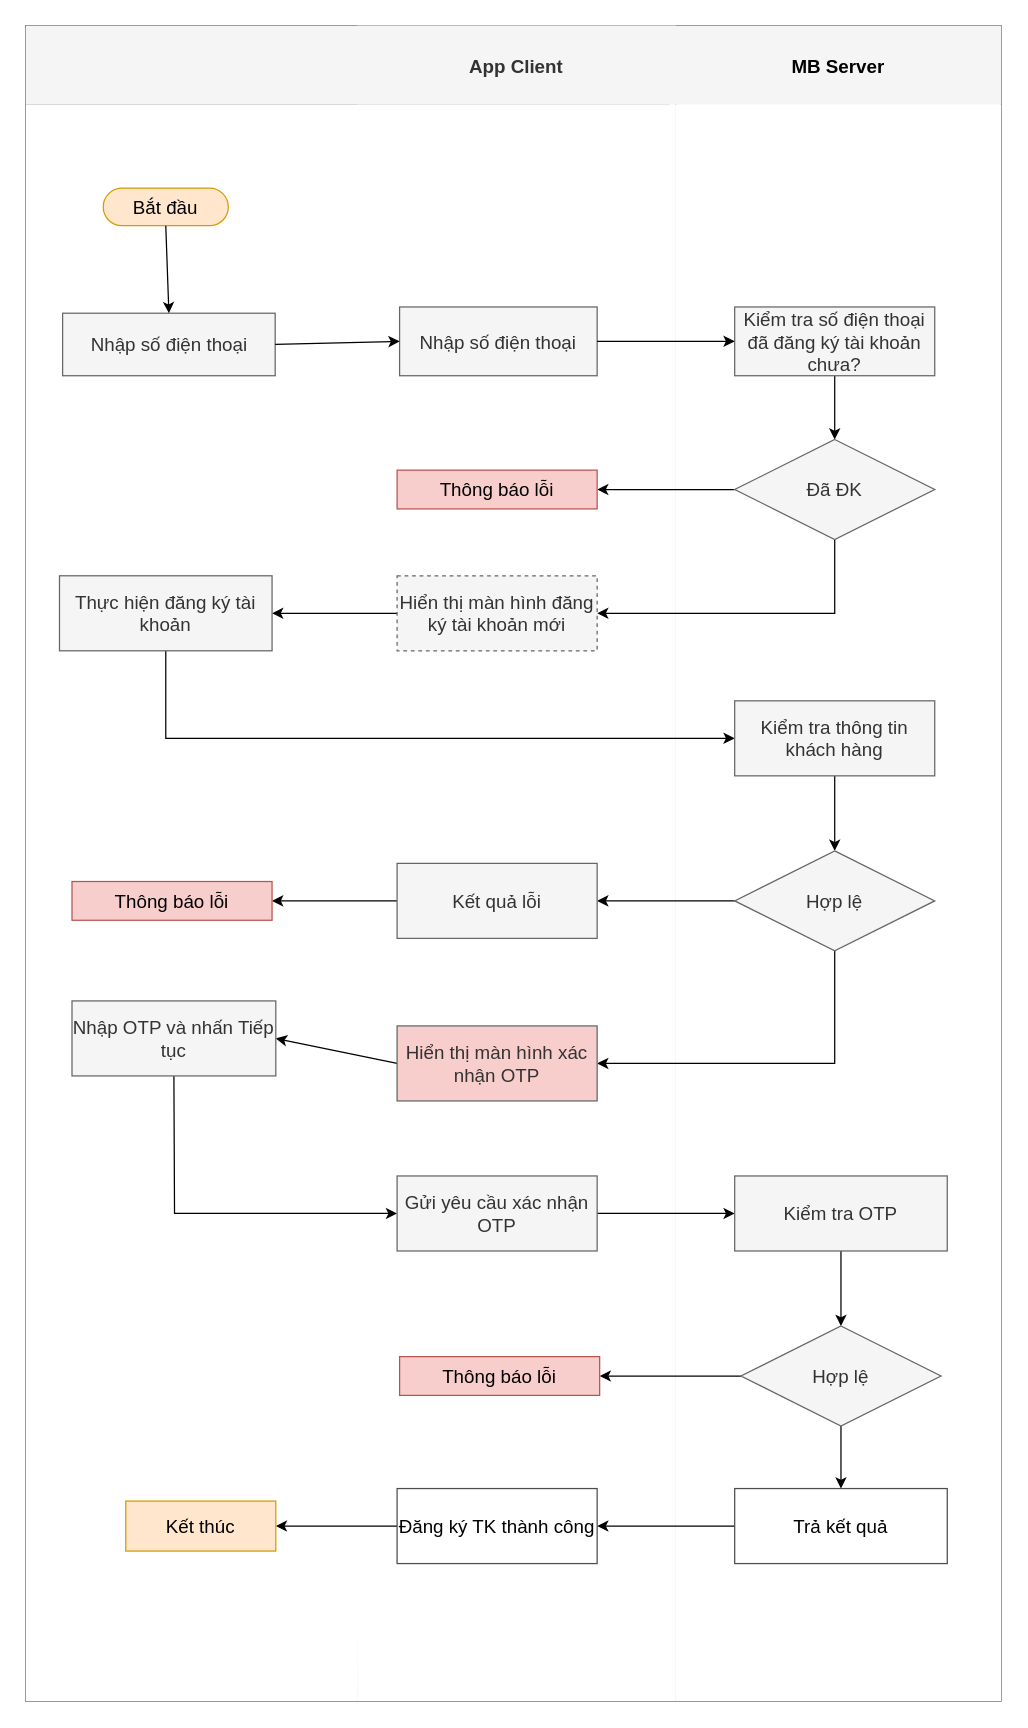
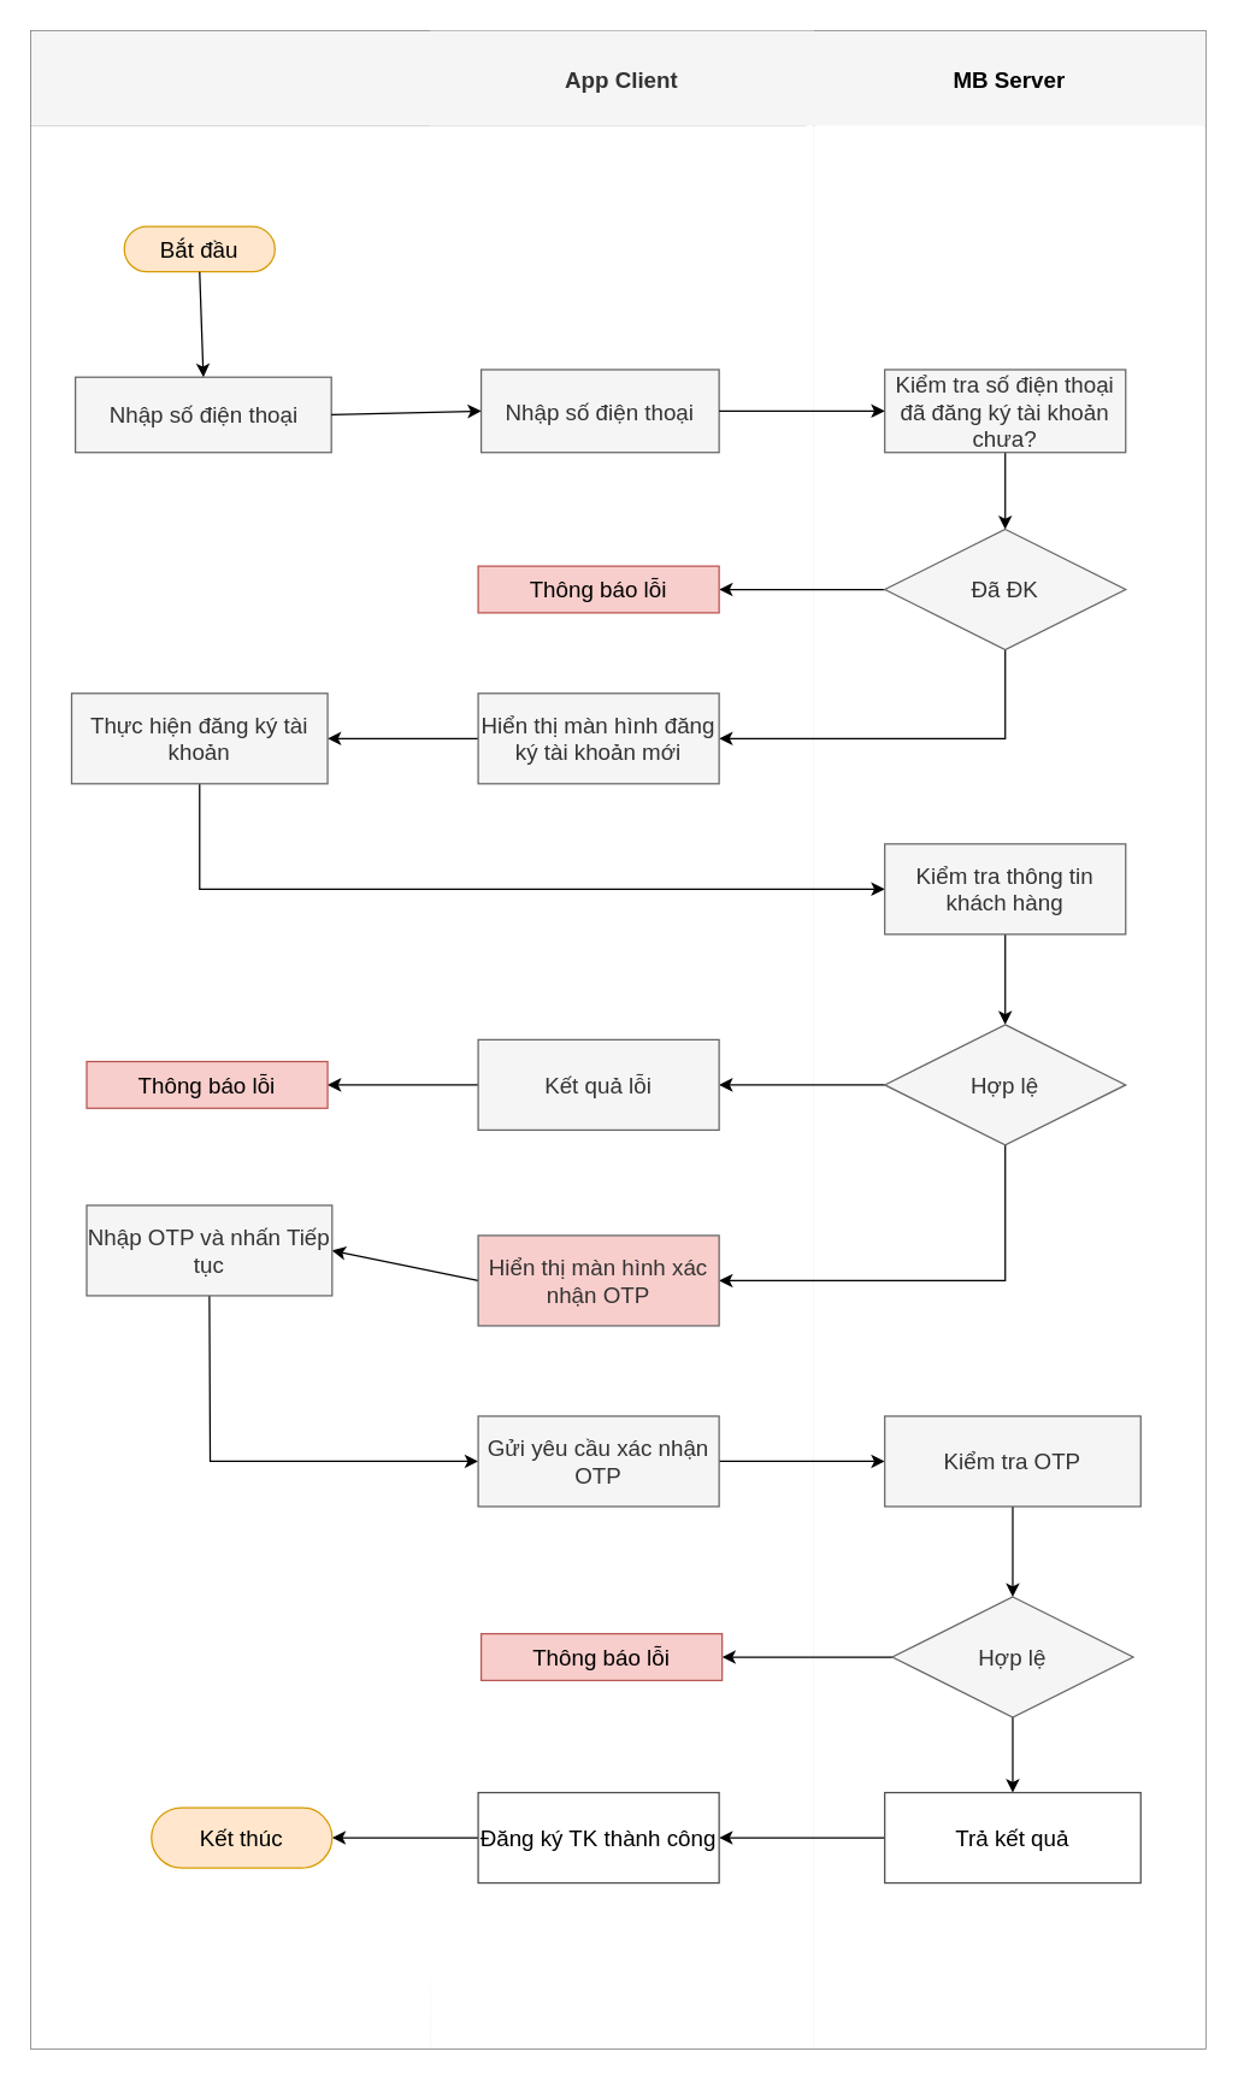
- <mxCell id="24" value="Hiển thị màn hình đăng ký tài khoản mới" style="rounded=0;whiteSpace=wrap;html=1;fontSize=15;strokeWidth=1;fillColor=#f5f5f5;fontColor=#333333;strokeColor=#666666;dashed=1;" parent="1" vertex="1"><mxGeometry x="317" y="460" width="160" height="60" as="geometry" /></mxCell>
+ <mxCell id="24" value="Hiển thị màn hình đăng ký tài khoản mới" style="rounded=0;whiteSpace=wrap;html=1;fontSize=15;strokeWidth=1;fillColor=#f5f5f5;fontColor=#333333;strokeColor=#666666;" parent="1" vertex="1"><mxGeometry x="317" y="460" width="160" height="60" as="geometry" /></mxCell>
- <mxCell id="51" value="Kết thúc" style="whiteSpace=wrap;html=1;fontSize=15;strokeColor=#d79b00;strokeWidth=1;fillColor=#ffe6cc;arcSize=50;rounded=0;" parent="1" vertex="1"><mxGeometry x="100" y="1200" width="120" height="40" as="geometry" /></mxCell>
+ <mxCell id="51" value="Kết thúc" style="rounded=1;whiteSpace=wrap;html=1;fontSize=15;strokeColor=#d79b00;strokeWidth=1;fillColor=#ffe6cc;arcSize=50;" parent="1" vertex="1"><mxGeometry x="100" y="1200" width="120" height="40" as="geometry" /></mxCell>
